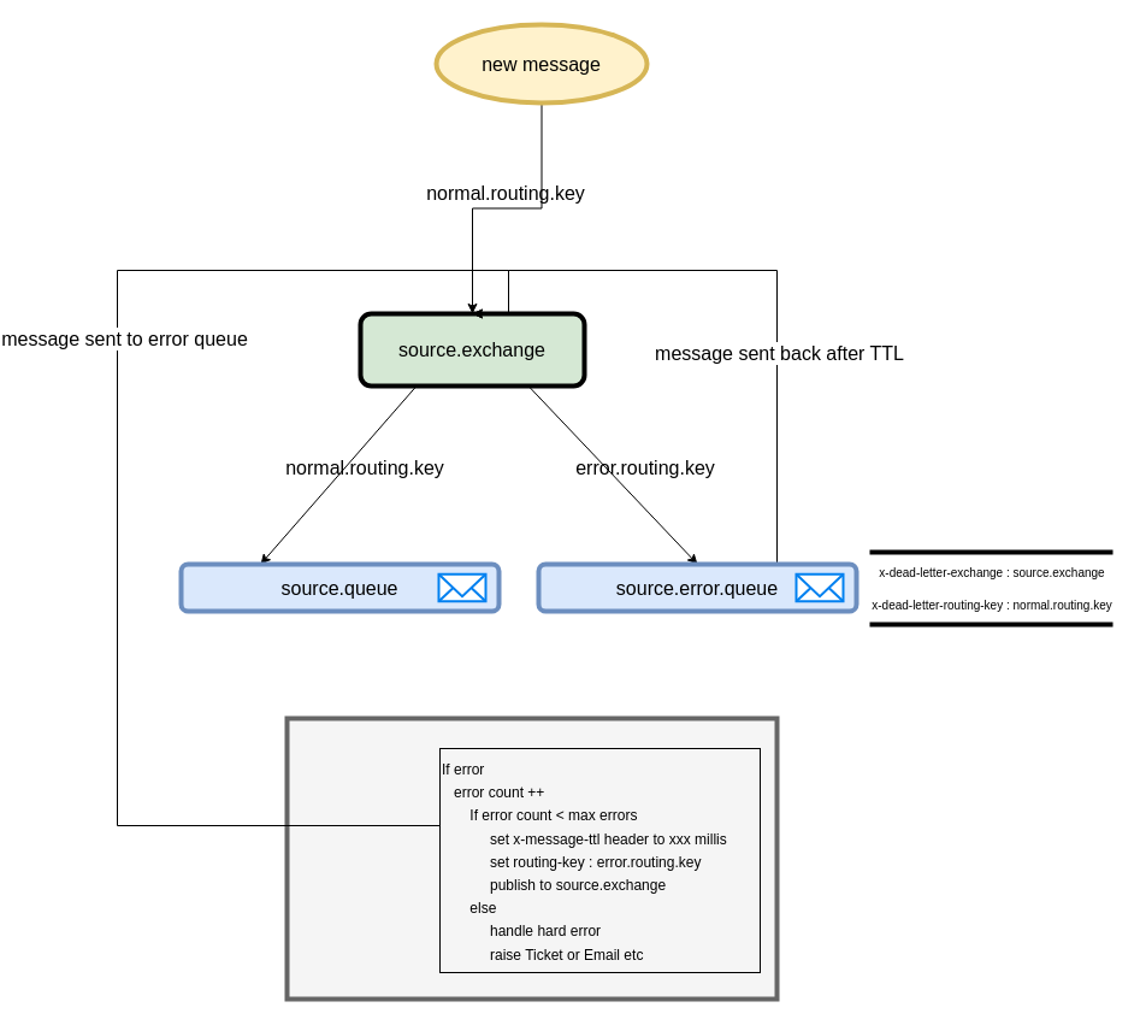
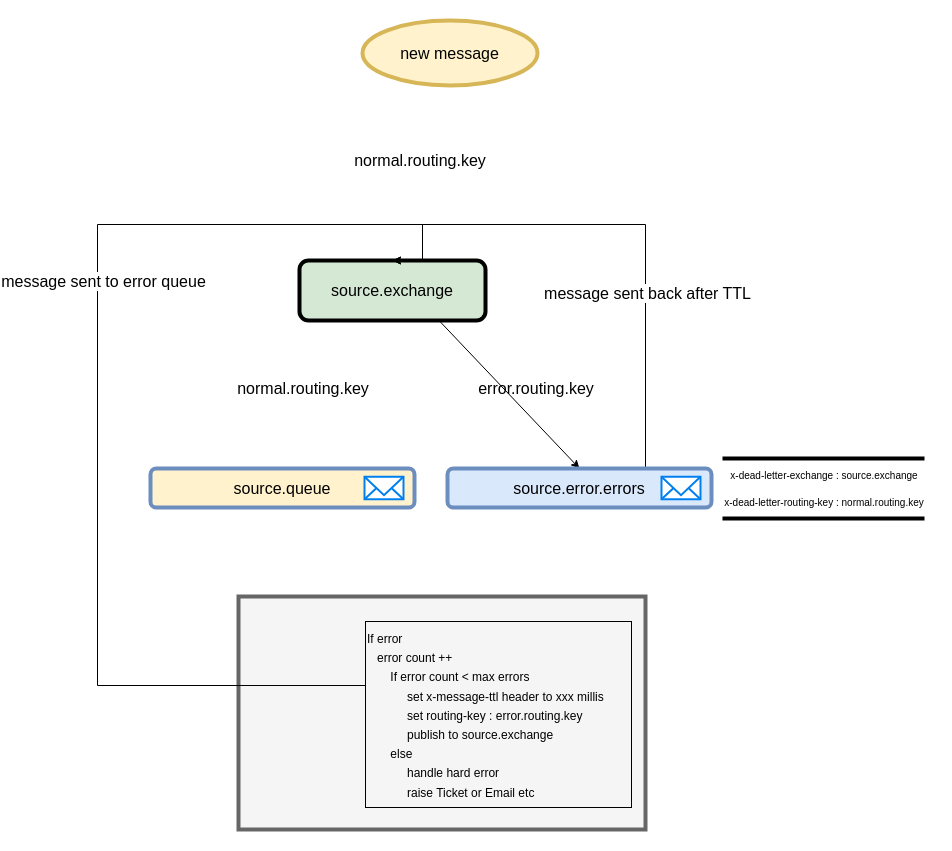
- <mxCell id="20" style="edgeStyle=orthogonalEdgeStyle;rounded=0;orthogonalLoop=1;jettySize=auto;html=1;exitX=0.5;exitY=1;exitDx=0;exitDy=0;entryX=0.5;entryY=0;entryDx=0;entryDy=0;fontSize=16;" edge="1" parent="1" source="21" target="5"><mxGeometry relative="1" as="geometry" /></mxCell>
- <mxCell id="3" style="rounded=0;orthogonalLoop=1;jettySize=auto;html=1;exitX=0.25;exitY=1;exitDx=0;exitDy=0;entryX=0.25;entryY=0;entryDx=0;entryDy=0;fontSize=16;" edge="1" parent="1" source="5" target="6"><mxGeometry relative="1" as="geometry" /></mxCell>
- <mxCell id="6" value="source.queue" style="rounded=1;whiteSpace=wrap;html=1;strokeColor=#6c8ebf;strokeWidth=4;fillColor=#dae8fc;align=center;fontSize=16;" vertex="1" parent="1"><mxGeometry x="73" y="468" width="264" height="39" as="geometry" /></mxCell>
+ <mxCell id="6" value="source.queue" style="rounded=1;whiteSpace=wrap;html=1;strokeColor=#6c8ebf;strokeWidth=4;fillColor=#fff2cc;align=center;fontSize=16;" vertex="1" parent="1"><mxGeometry x="73" y="468" width="264" height="39" as="geometry" /></mxCell>
- <mxCell id="11" value="source.error.queue" style="rounded=1;whiteSpace=wrap;html=1;strokeColor=#6c8ebf;strokeWidth=4;fillColor=#dae8fc;align=center;fontSize=16;" vertex="1" parent="1"><mxGeometry x="370" y="468" width="264" height="39" as="geometry" /></mxCell>
+ <mxCell id="11" value="source.error.errors" style="rounded=1;whiteSpace=wrap;html=1;strokeColor=#6c8ebf;strokeWidth=4;fillColor=#dae8fc;align=center;fontSize=16;" vertex="1" parent="1"><mxGeometry x="370" y="468" width="264" height="39" as="geometry" /></mxCell>
